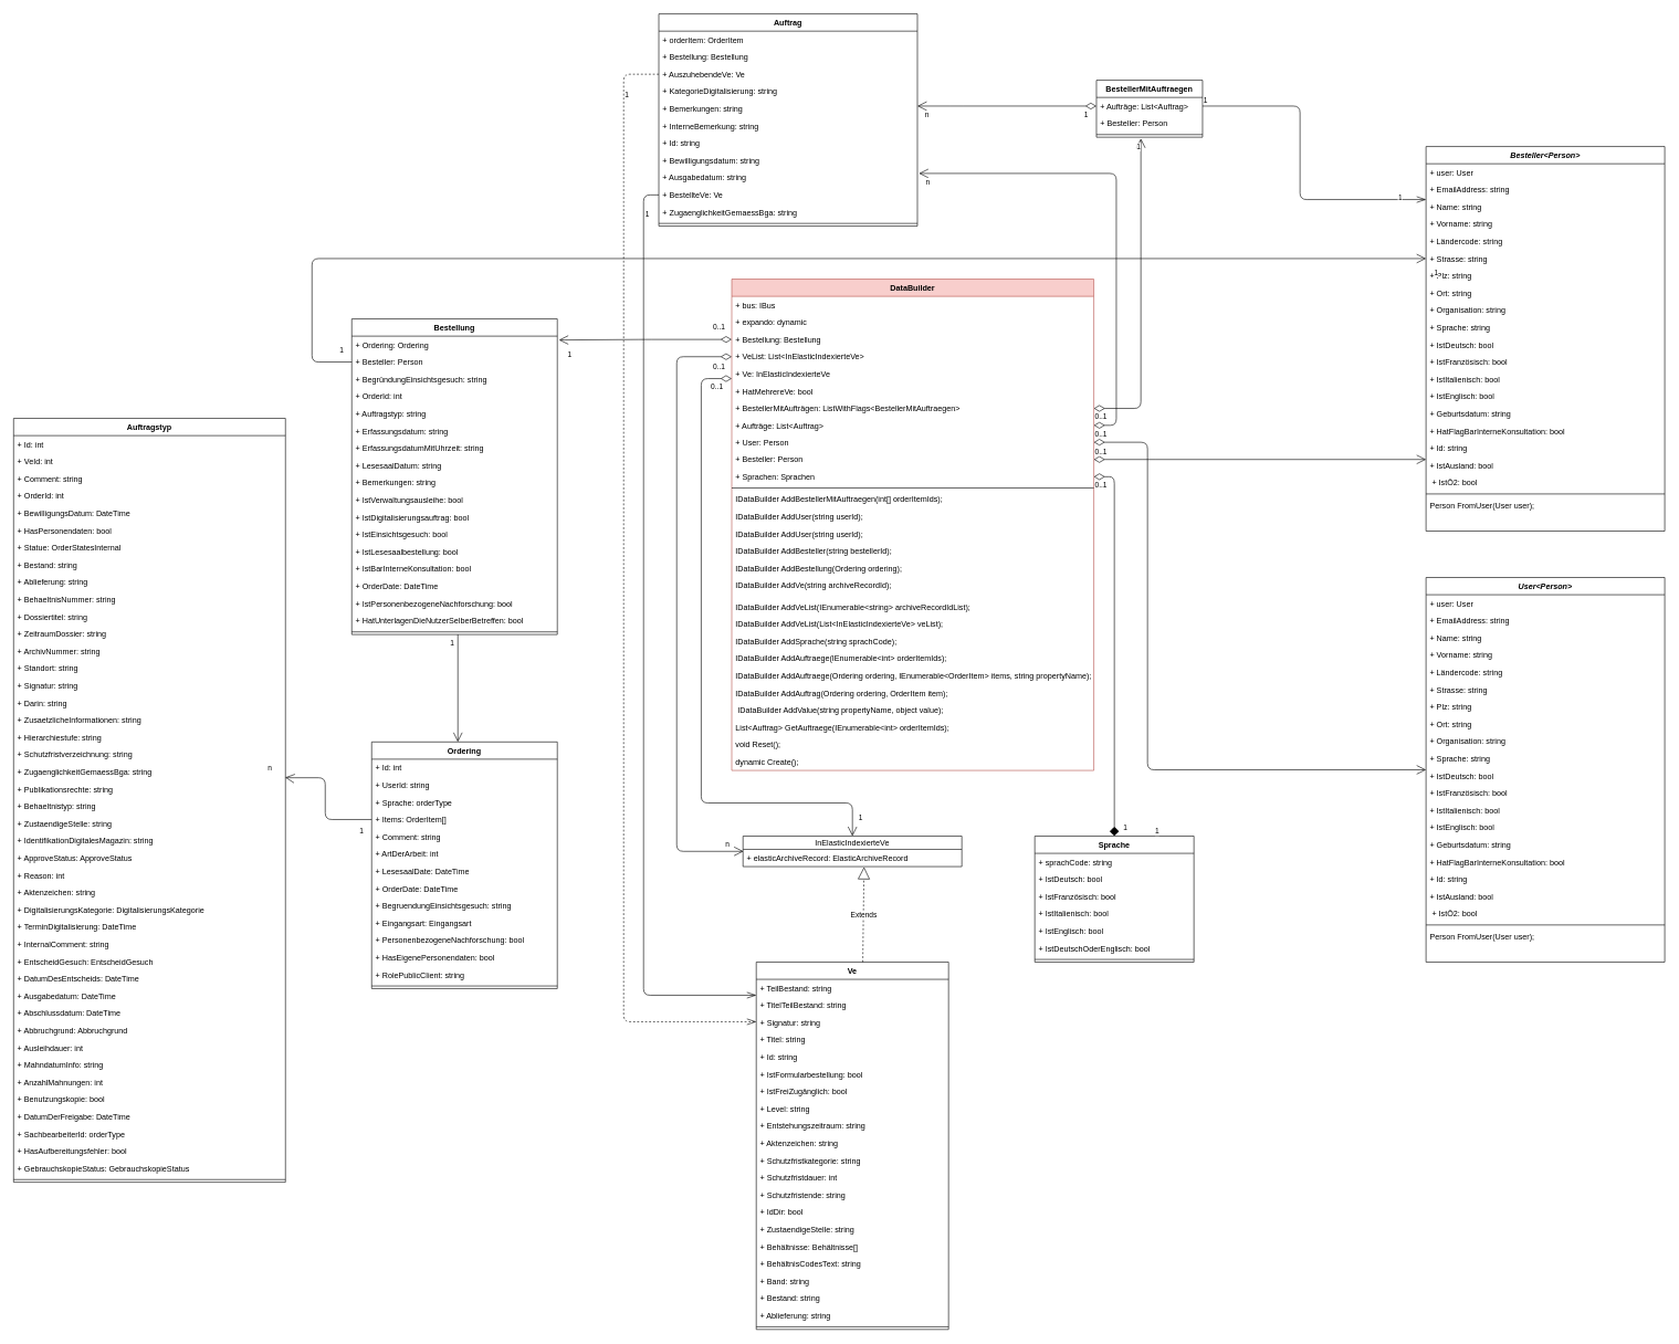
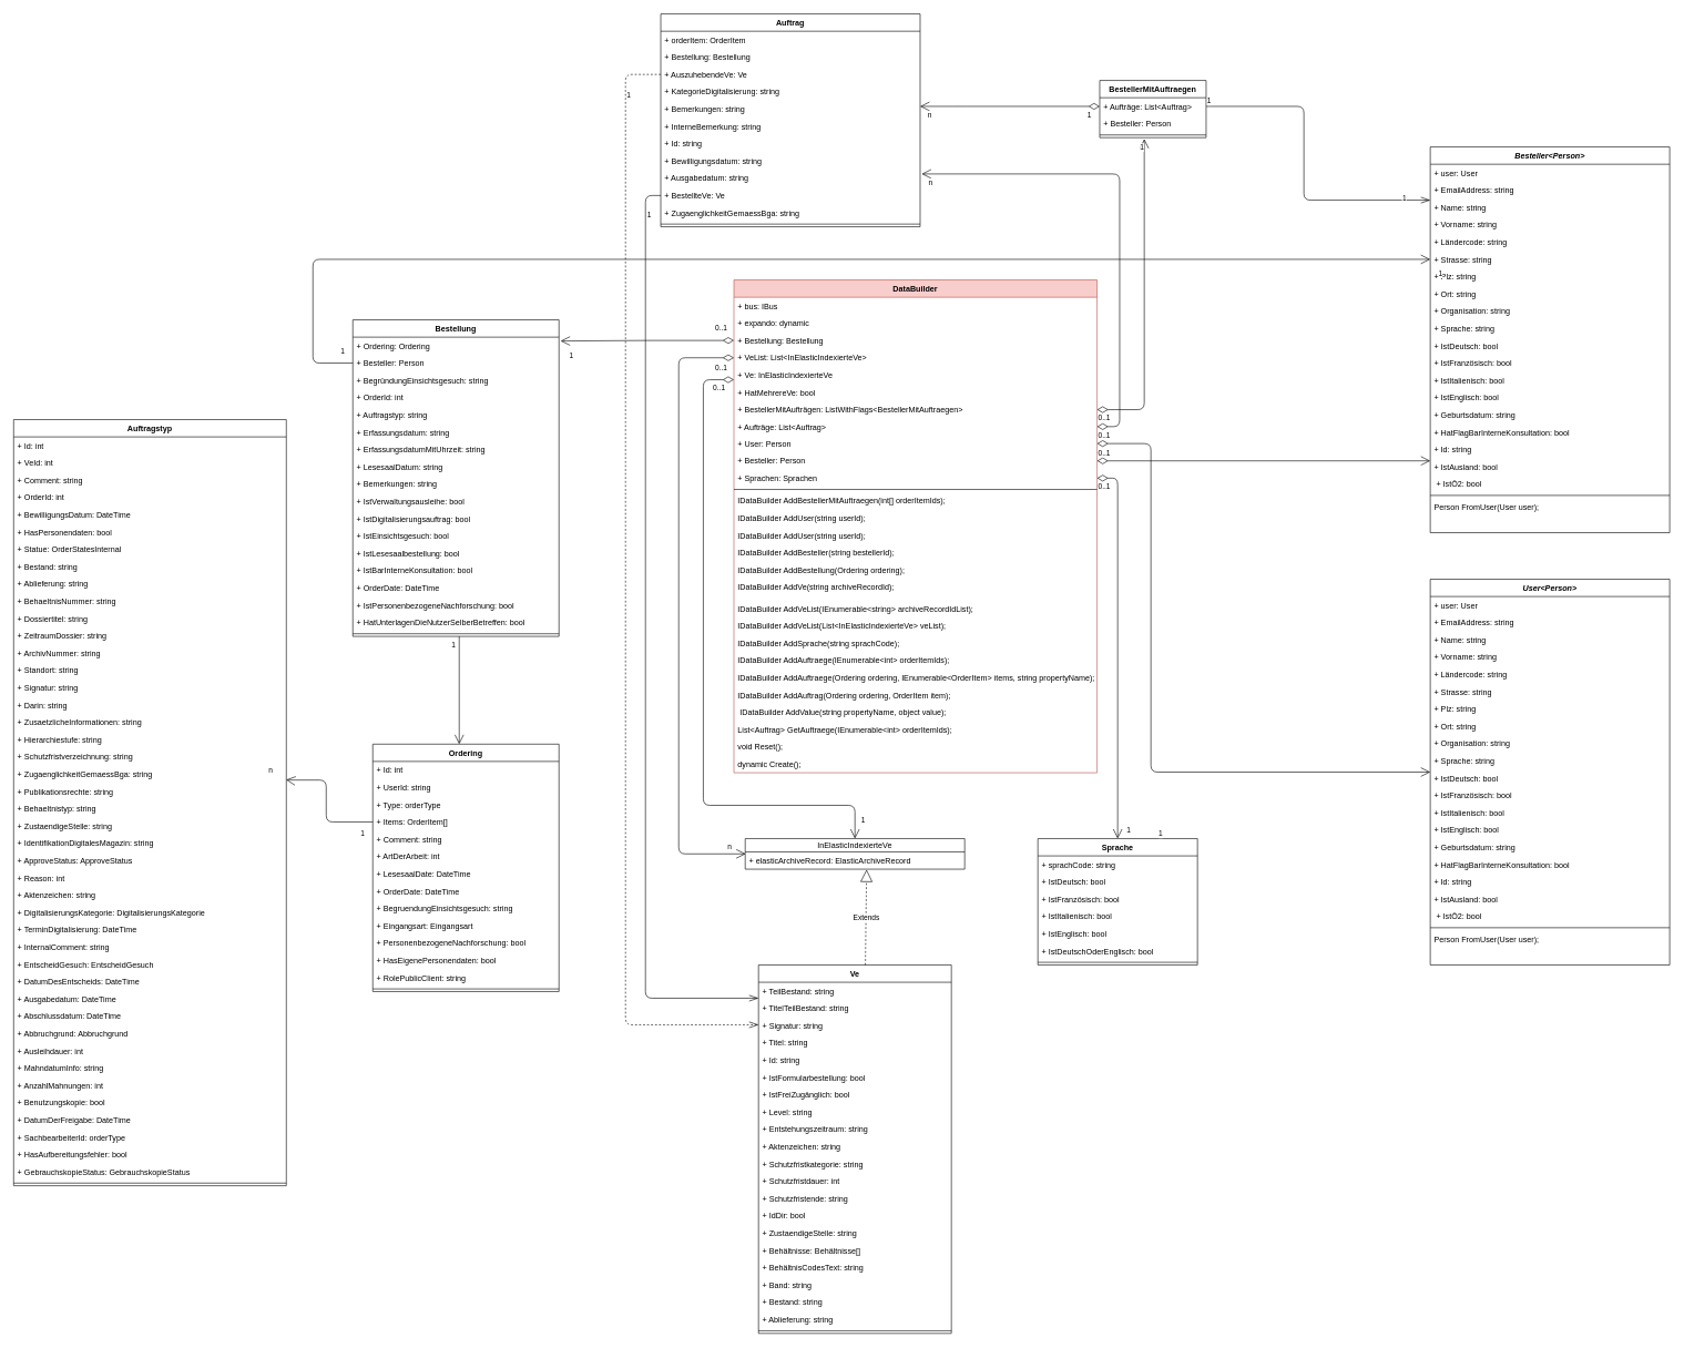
- <mxCell id="27" value="+ Sprache: orderType" style="text;align=left;verticalAlign=top;spacingLeft=4;spacingRight=4;overflow=hidden;rotatable=0;points=[[0,0.5],[1,0.5]];portConstraint=eastwest;" parent="24" vertex="1"><mxGeometry y="78" width="280" height="26" as="geometry" /></mxCell>
+ <mxCell id="27" value="+ Type: orderType" style="text;align=left;verticalAlign=top;spacingLeft=4;spacingRight=4;overflow=hidden;rotatable=0;points=[[0,0.5],[1,0.5]];portConstraint=eastwest;" parent="24" vertex="1"><mxGeometry y="78" width="280" height="26" as="geometry" /></mxCell>
- <mxCell id="223" value="" style="endArrow=diamond;html=1;endSize=12;startArrow=diamondThin;startSize=14;startFill=0;edgeStyle=orthogonalEdgeStyle;entryX=0.5;entryY=0;entryDx=0;entryDy=0;" parent="1" source="122" target="39" edge="1"><mxGeometry relative="1" as="geometry"><mxPoint x="1653" y="610" as="sourcePoint" /><mxPoint x="1713" y="1150" as="targetPoint" /><Array as="points"><mxPoint x="1680" y="718" /></Array></mxGeometry></mxCell>
+ <mxCell id="223" value="" style="endArrow=open;html=1;endSize=12;startArrow=diamondThin;startSize=14;startFill=0;edgeStyle=orthogonalEdgeStyle;entryX=0.5;entryY=0;entryDx=0;entryDy=0;" parent="1" source="122" target="39" edge="1"><mxGeometry relative="1" as="geometry"><mxPoint x="1653" y="610" as="sourcePoint" /><mxPoint x="1713" y="1150" as="targetPoint" /><Array as="points"><mxPoint x="1680" y="718" /></Array></mxGeometry></mxCell>
